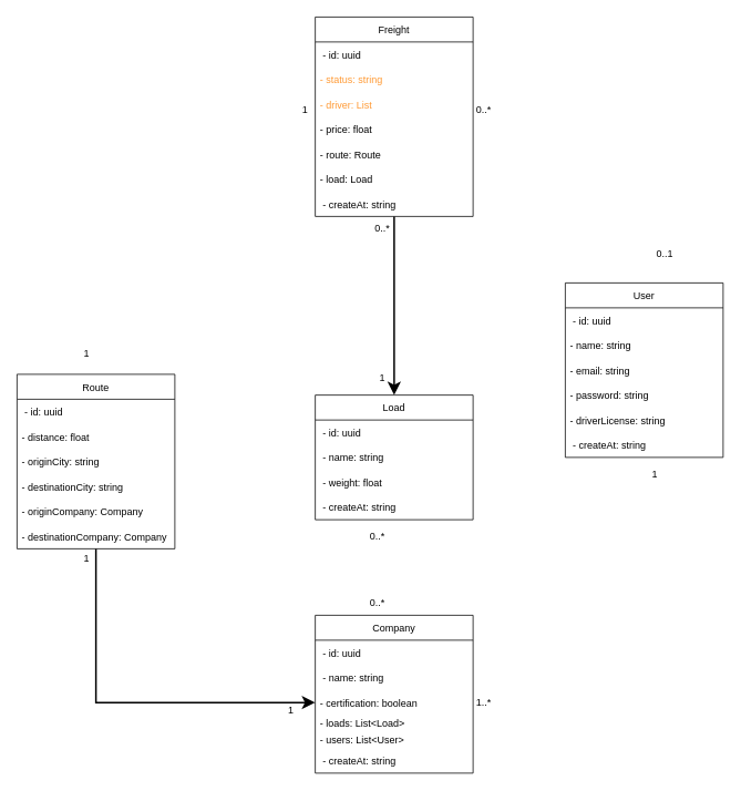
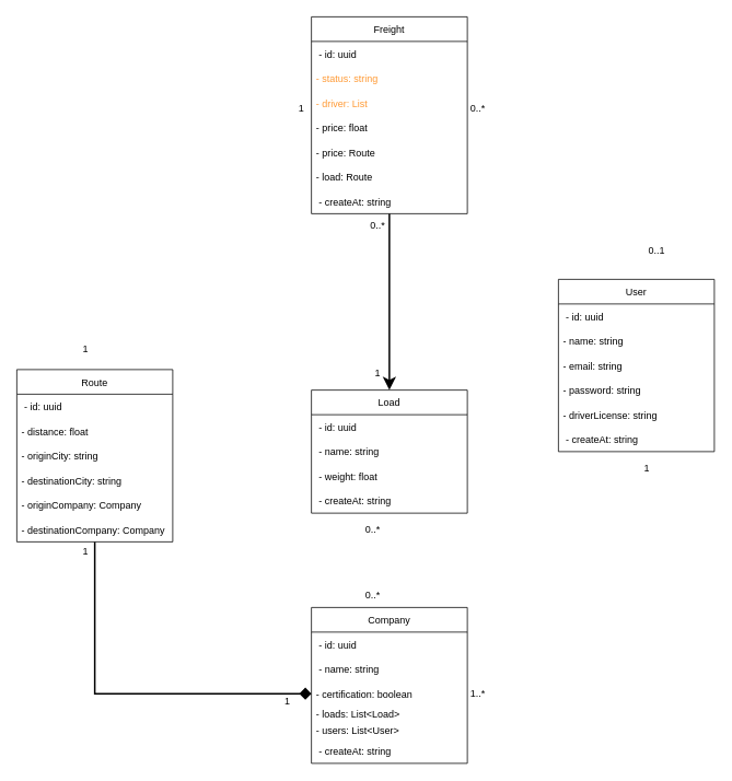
- <mxCell id="20" value="- route: Route" style="text;strokeColor=none;fillColor=none;align=left;verticalAlign=middle;spacingLeft=4;spacingRight=4;overflow=hidden;points=[[0,0.5],[1,0.5]];portConstraint=eastwest;rotatable=0;" parent="15" vertex="1"><mxGeometry y="150" width="190" height="30" as="geometry" /></mxCell>
+ <mxCell id="20" value="- price: Route" style="text;strokeColor=none;fillColor=none;align=left;verticalAlign=middle;spacingLeft=4;spacingRight=4;overflow=hidden;points=[[0,0.5],[1,0.5]];portConstraint=eastwest;rotatable=0;" parent="15" vertex="1"><mxGeometry y="150" width="190" height="30" as="geometry" /></mxCell>
- <mxCell id="21" value="- load: Load" style="text;strokeColor=none;fillColor=none;align=left;verticalAlign=middle;spacingLeft=4;spacingRight=4;overflow=hidden;points=[[0,0.5],[1,0.5]];portConstraint=eastwest;rotatable=0;" parent="15" vertex="1"><mxGeometry y="180" width="190" height="30" as="geometry" /></mxCell>
+ <mxCell id="21" value="- load: Route" style="text;strokeColor=none;fillColor=none;align=left;verticalAlign=middle;spacingLeft=4;spacingRight=4;overflow=hidden;points=[[0,0.5],[1,0.5]];portConstraint=eastwest;rotatable=0;" parent="15" vertex="1"><mxGeometry y="180" width="190" height="30" as="geometry" /></mxCell>
- <mxCell id="23" style="edgeStyle=orthogonalEdgeStyle;rounded=0;orthogonalLoop=1;jettySize=auto;html=1;entryX=0;entryY=0.5;entryDx=0;entryDy=0;strokeWidth=2;fontColor=#FF9933;endArrow=classic;endFill=1;endSize=10;" parent="1" source="24" target="5" edge="1"><mxGeometry relative="1" as="geometry" /></mxCell>
+ <mxCell id="23" style="edgeStyle=orthogonalEdgeStyle;rounded=0;orthogonalLoop=1;jettySize=auto;html=1;entryX=0;entryY=0.5;entryDx=0;entryDy=0;strokeWidth=2;fontColor=#FF9933;endArrow=diamond;endFill=1;endSize=10;" parent="1" source="24" target="5" edge="1"><mxGeometry relative="1" as="geometry" /></mxCell>
